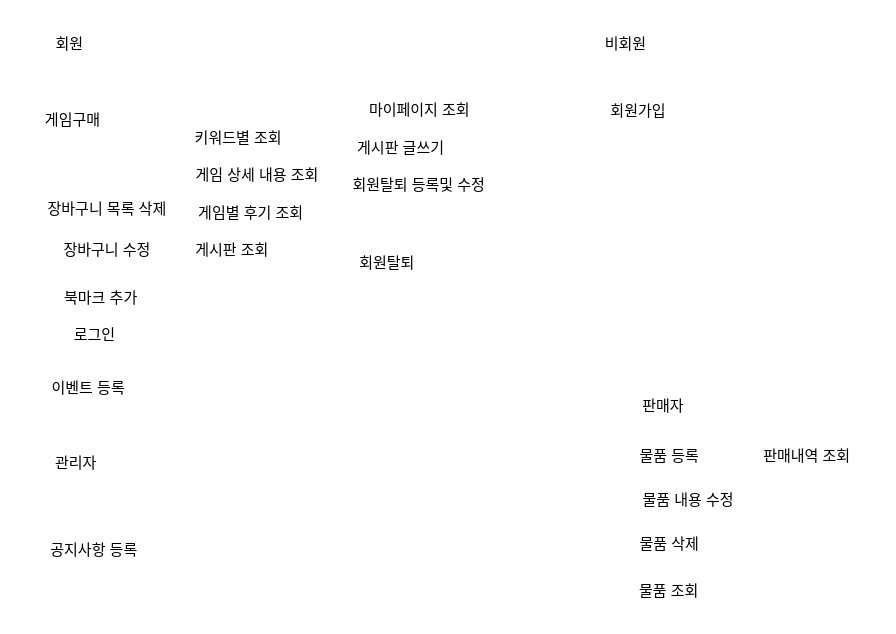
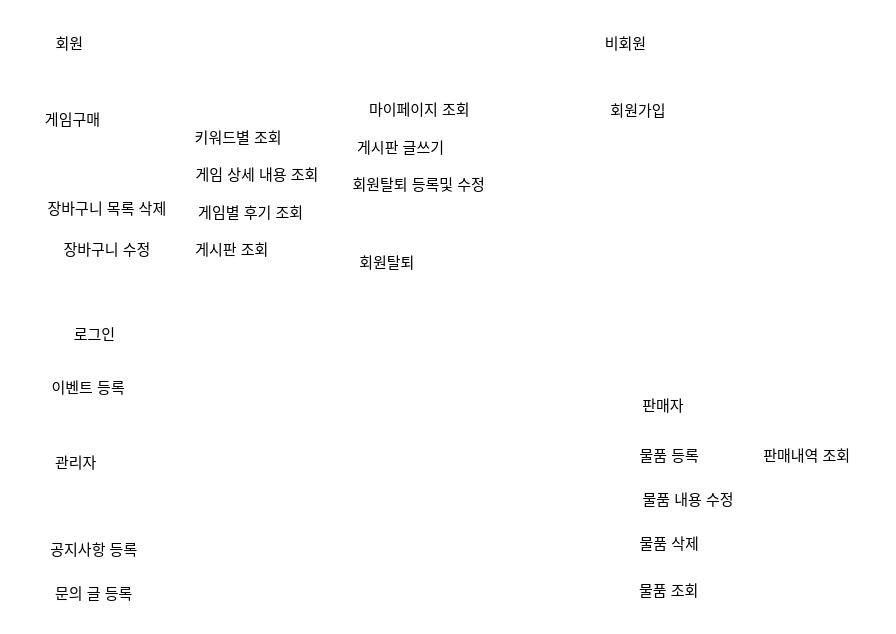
- <mxCell id="19" value="북마크 추가" style="text;html=1;align=center;verticalAlign=middle;resizable=0;points=[];autosize=1;strokeColor=none;fillColor=none;" parent="1" vertex="1"><mxGeometry x="35" y="223" width="90" height="30" as="geometry" /></mxCell>
+ <mxCell id="24" value="문의 글 등록" style="text;strokeColor=none;align=center;fillColor=none;html=1;verticalAlign=middle;whiteSpace=wrap;rounded=0;" parent="1" vertex="1"><mxGeometry x="20" y="465" width="110" height="20" as="geometry" /></mxCell>
